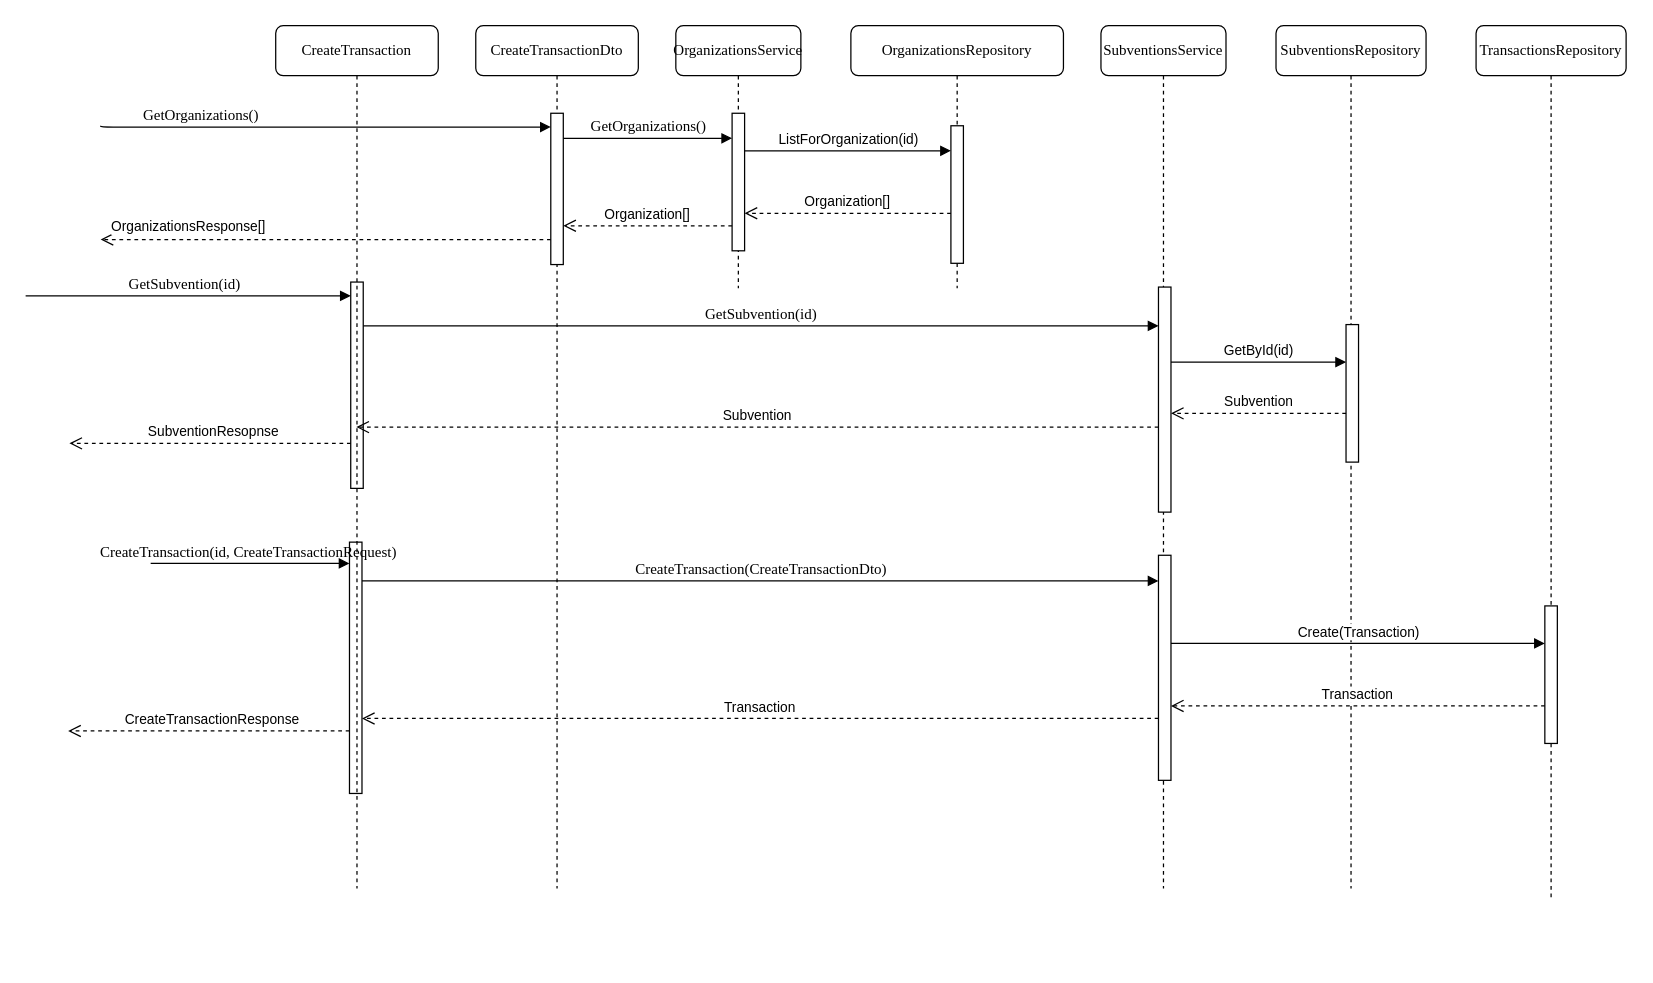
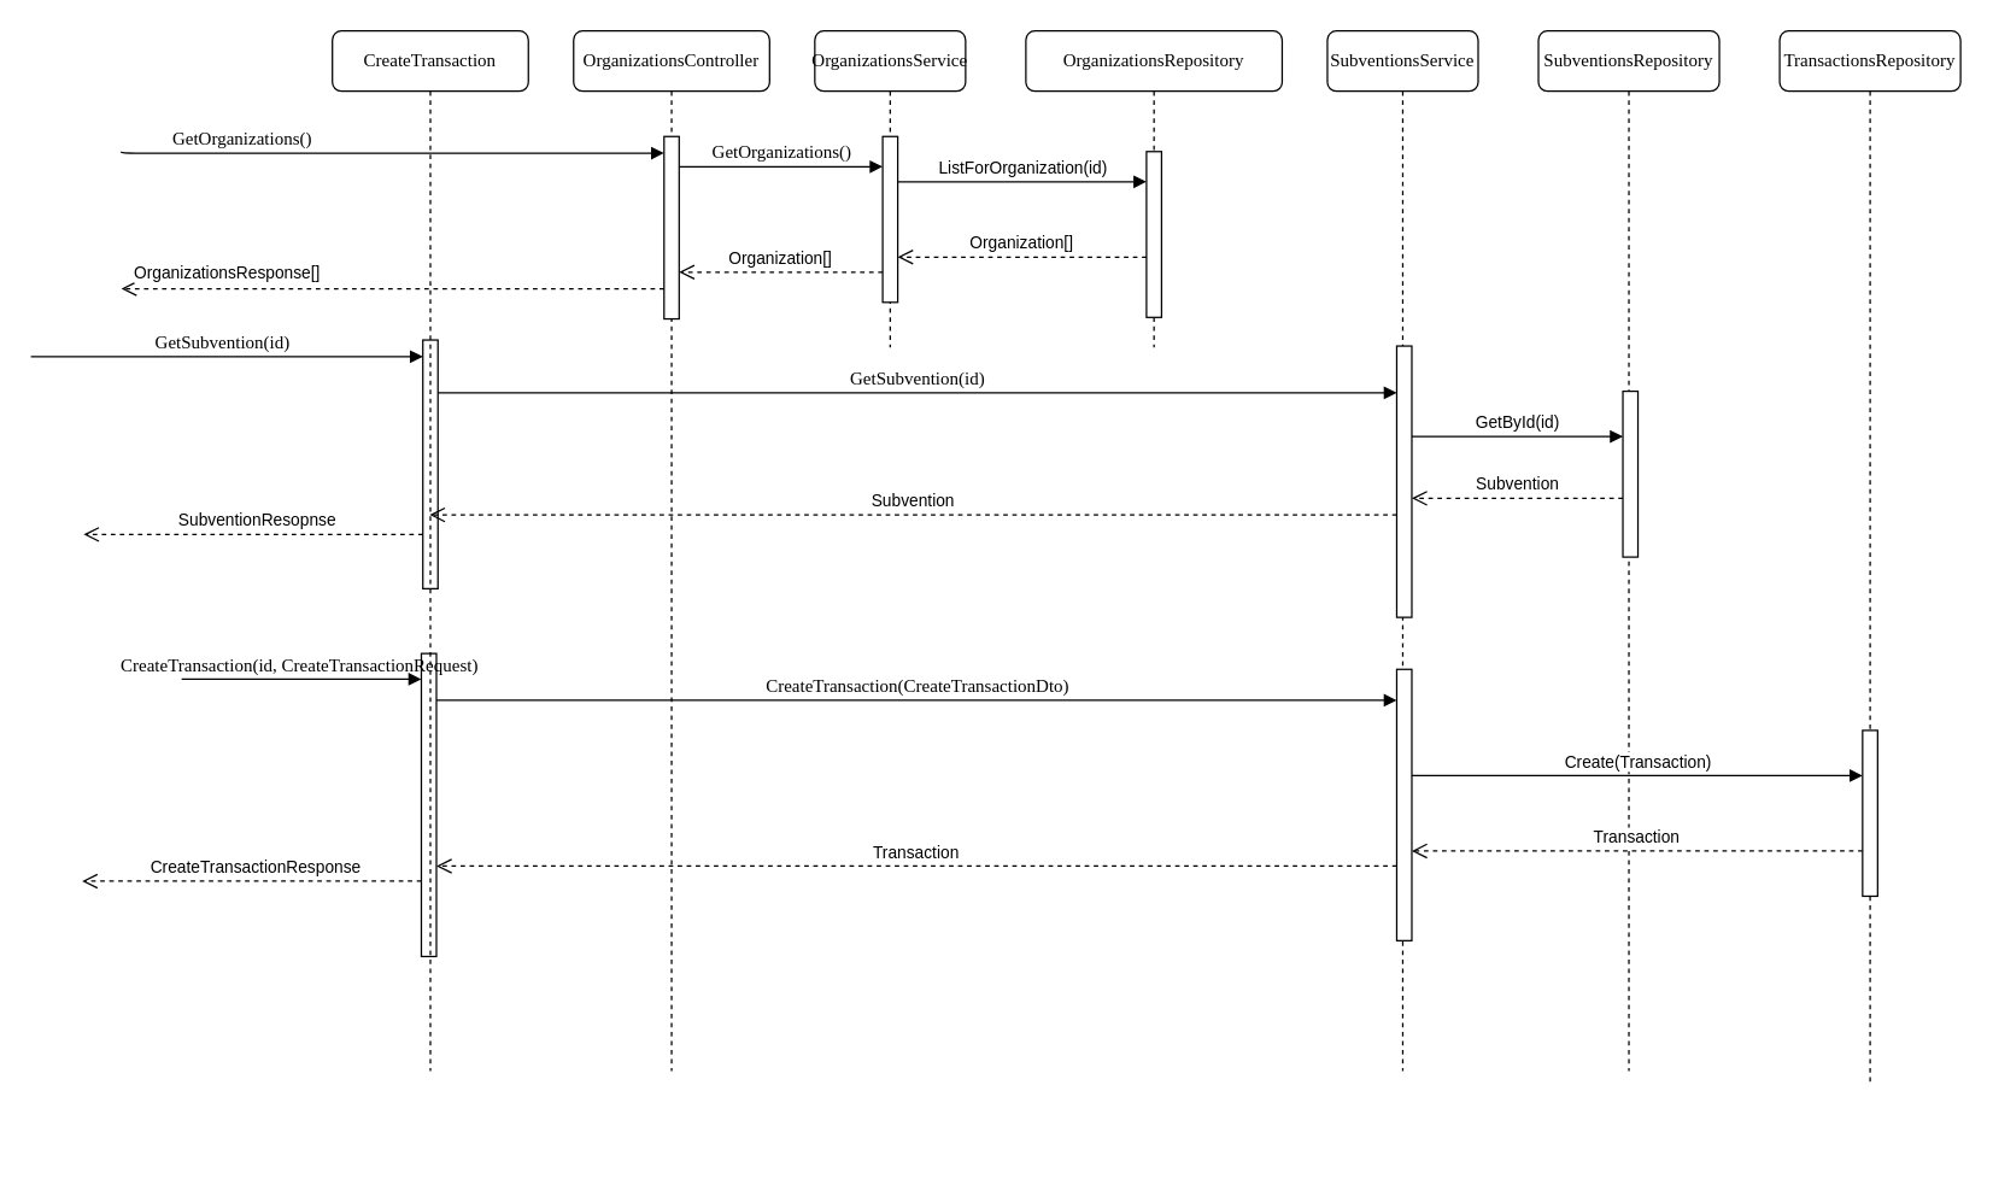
- <mxCell id="2" value="&lt;div&gt;CreateTransactionDto&lt;/div&gt;" style="shape=umlLifeline;perimeter=lifelinePerimeter;whiteSpace=wrap;html=1;container=1;collapsible=0;recursiveResize=0;outlineConnect=0;rounded=1;shadow=0;comic=0;labelBackgroundColor=none;strokeWidth=1;fontFamily=Verdana;fontSize=12;align=center;" parent="1" vertex="1"><mxGeometry x="380" y="20" width="130" height="690" as="geometry" /></mxCell>
+ <mxCell id="2" value="&lt;div&gt;OrganizationsController&lt;/div&gt;" style="shape=umlLifeline;perimeter=lifelinePerimeter;whiteSpace=wrap;html=1;container=1;collapsible=0;recursiveResize=0;outlineConnect=0;rounded=1;shadow=0;comic=0;labelBackgroundColor=none;strokeWidth=1;fontFamily=Verdana;fontSize=12;align=center;" parent="1" vertex="1"><mxGeometry x="380" y="20" width="130" height="690" as="geometry" /></mxCell>
